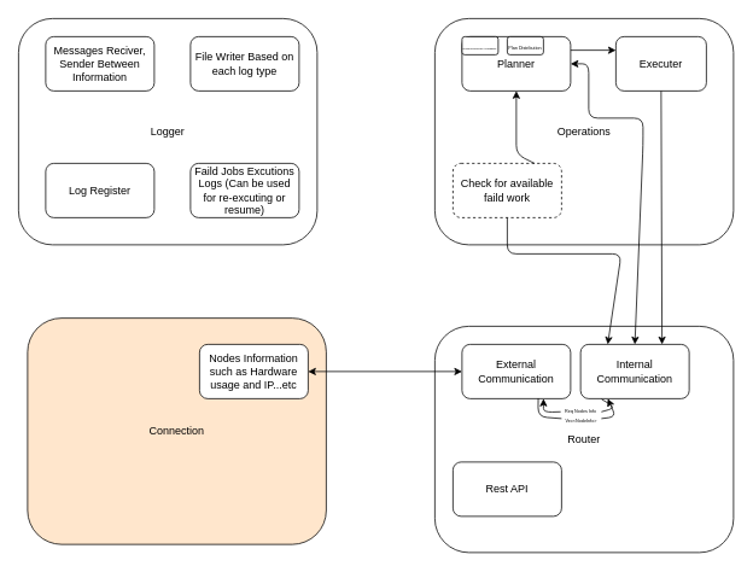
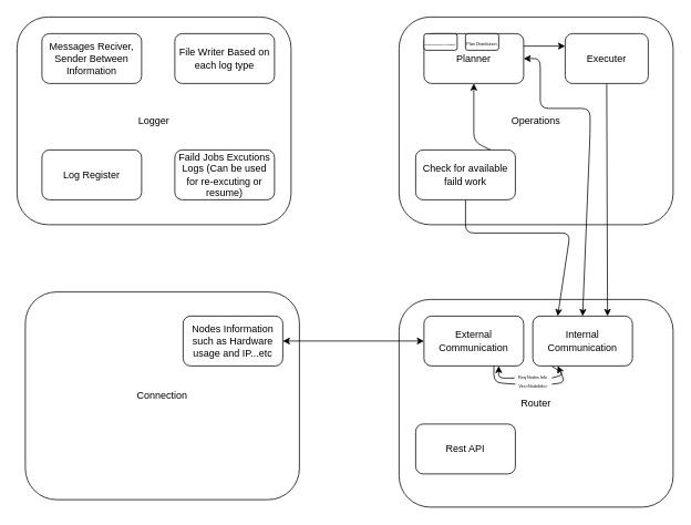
- <mxCell id="14" value="Check for available faild work" style="rounded=1;whiteSpace=wrap;html=1;dashed=1;" parent="1" vertex="1"><mxGeometry x="500" y="180" width="120" height="60" as="geometry" /></mxCell>
+ <mxCell id="14" value="Check for available faild work" style="rounded=1;whiteSpace=wrap;html=1;" parent="1" vertex="1"><mxGeometry x="500" y="180" width="120" height="60" as="geometry" /></mxCell>
- <mxCell id="8" value="Connection" style="rounded=1;whiteSpace=wrap;html=1;fillColor=#ffe6cc;" parent="1" vertex="1"><mxGeometry x="30" y="351" width="330" height="250" as="geometry" /></mxCell>
+ <mxCell id="8" value="Connection" style="rounded=1;whiteSpace=wrap;html=1;" parent="1" vertex="1"><mxGeometry x="30" y="351" width="330" height="250" as="geometry" /></mxCell>
